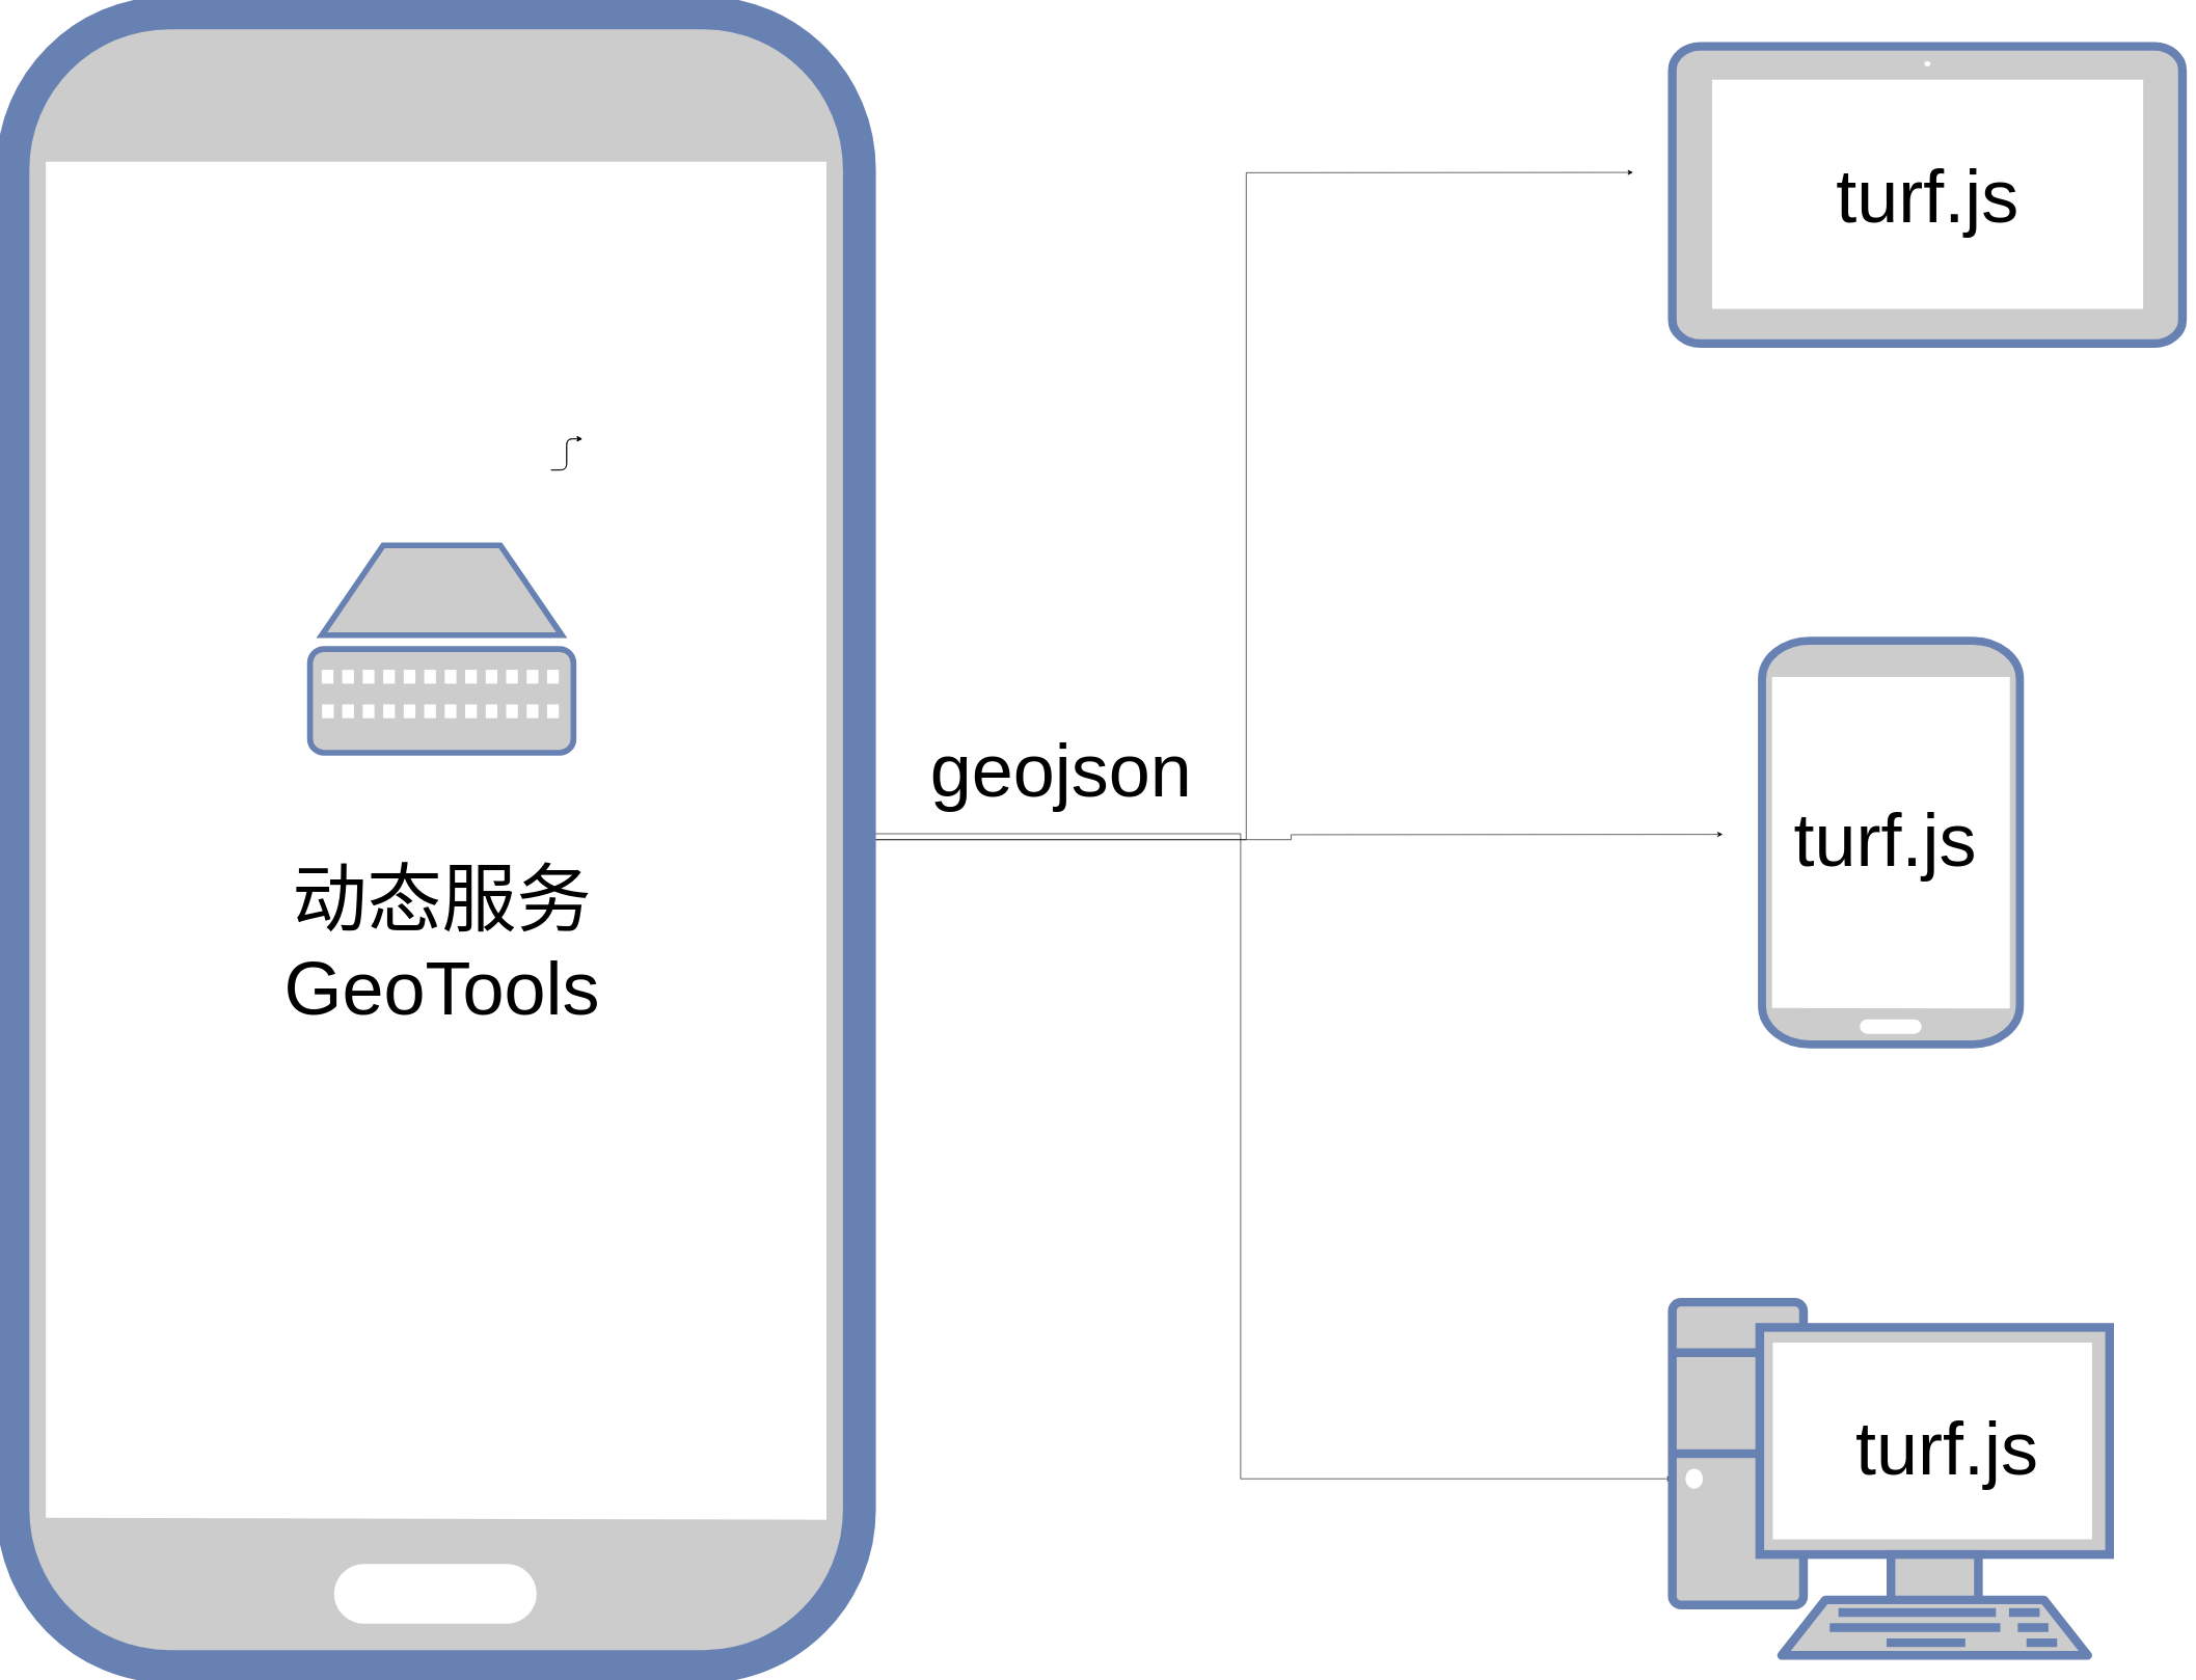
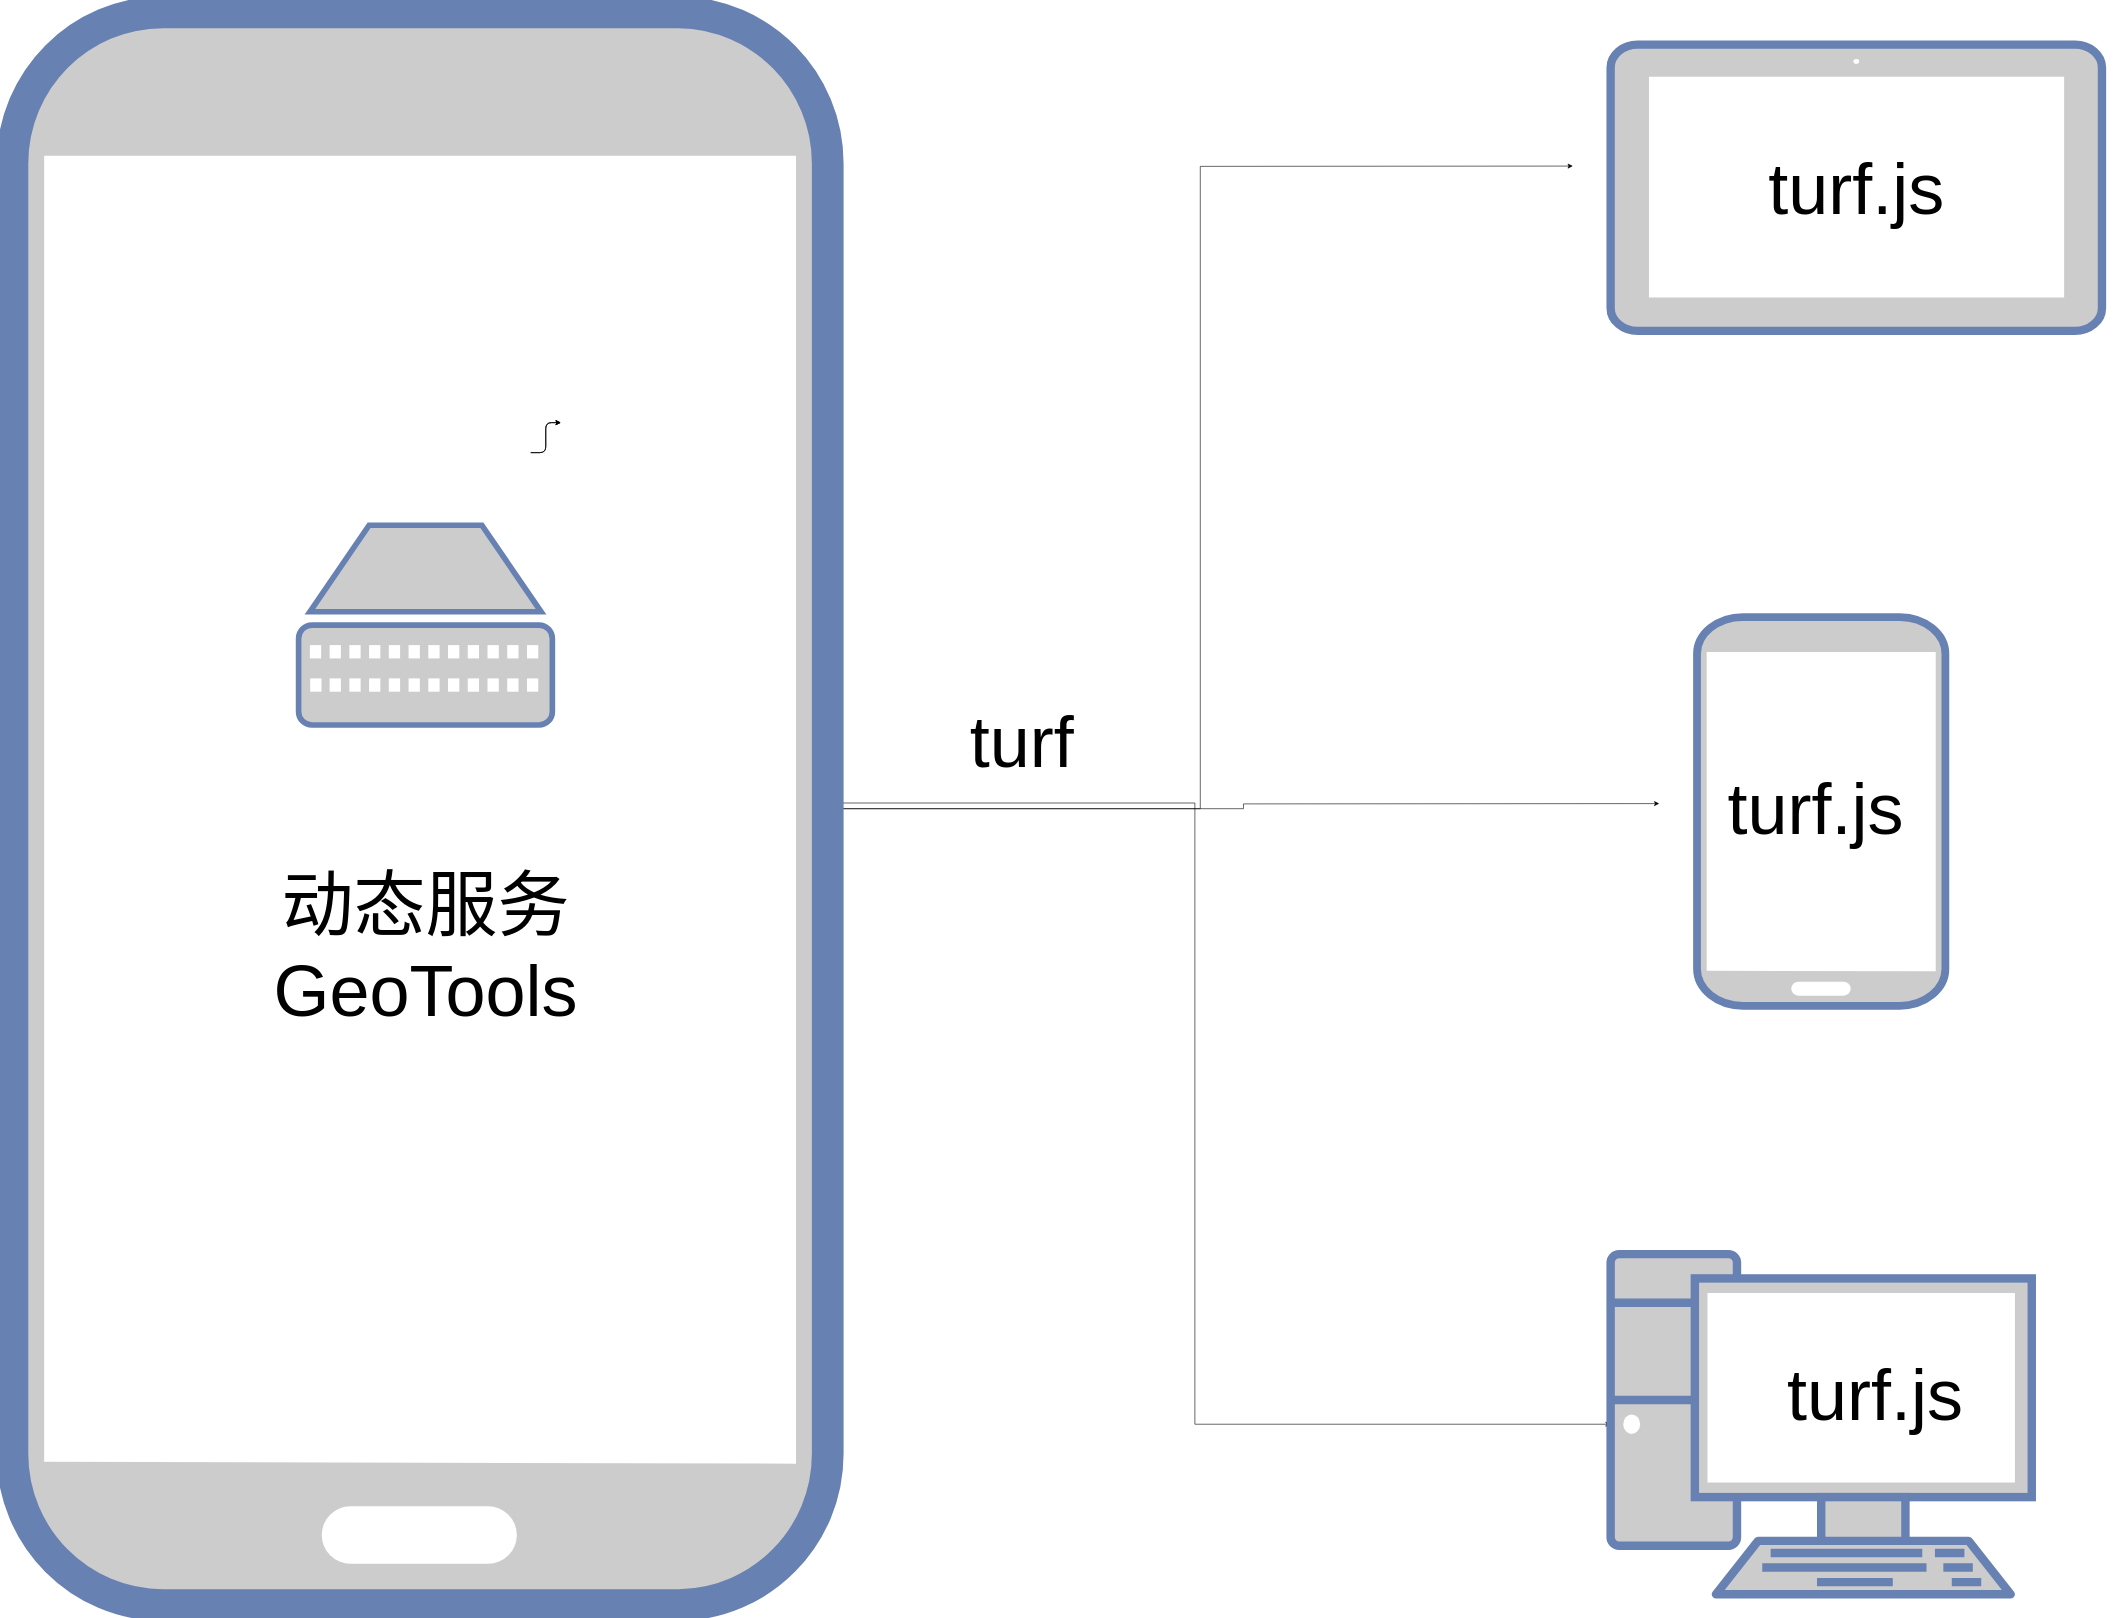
- <mxCell id="14" value="geojson" style="text;html=1;strokeColor=none;fillColor=none;align=center;verticalAlign=middle;whiteSpace=wrap;rounded=0;fontSize=120;labelBackgroundColor=#ffffff;" vertex="1" parent="1"><mxGeometry x="1370" y="1073" width="666" height="324" as="geometry" /></mxCell>
+ <mxCell id="14" value="turf" style="text;html=1;strokeColor=none;fillColor=none;align=center;verticalAlign=middle;whiteSpace=wrap;rounded=0;fontSize=120;labelBackgroundColor=#ffffff;" vertex="1" parent="1"><mxGeometry x="1370" y="1073" width="666" height="324" as="geometry" /></mxCell>
- <mxCell id="7" value="动态服务&lt;br&gt;GeoTools" style="text;html=1;strokeColor=none;fillColor=none;align=center;verticalAlign=middle;whiteSpace=wrap;rounded=0;fontSize=120;labelBackgroundColor=#ffffff;" parent="1" vertex="1"><mxGeometry x="375.5" y="1352" width="666" height="324" as="geometry" /></mxCell>
+ <mxCell id="7" value="动态服务&lt;br&gt;GeoTools" style="text;html=1;strokeColor=none;fillColor=none;align=center;verticalAlign=middle;whiteSpace=wrap;rounded=0;fontSize=120;labelBackgroundColor=#ffffff;" parent="1" vertex="1"><mxGeometry x="375.5" y="1417" width="666" height="324" as="geometry" /></mxCell>
